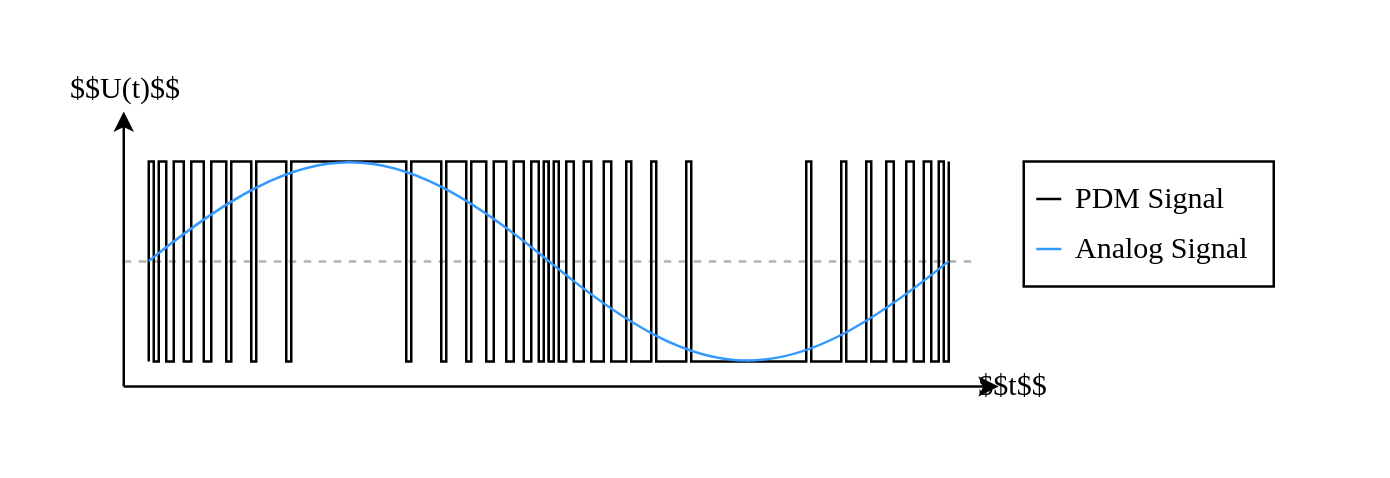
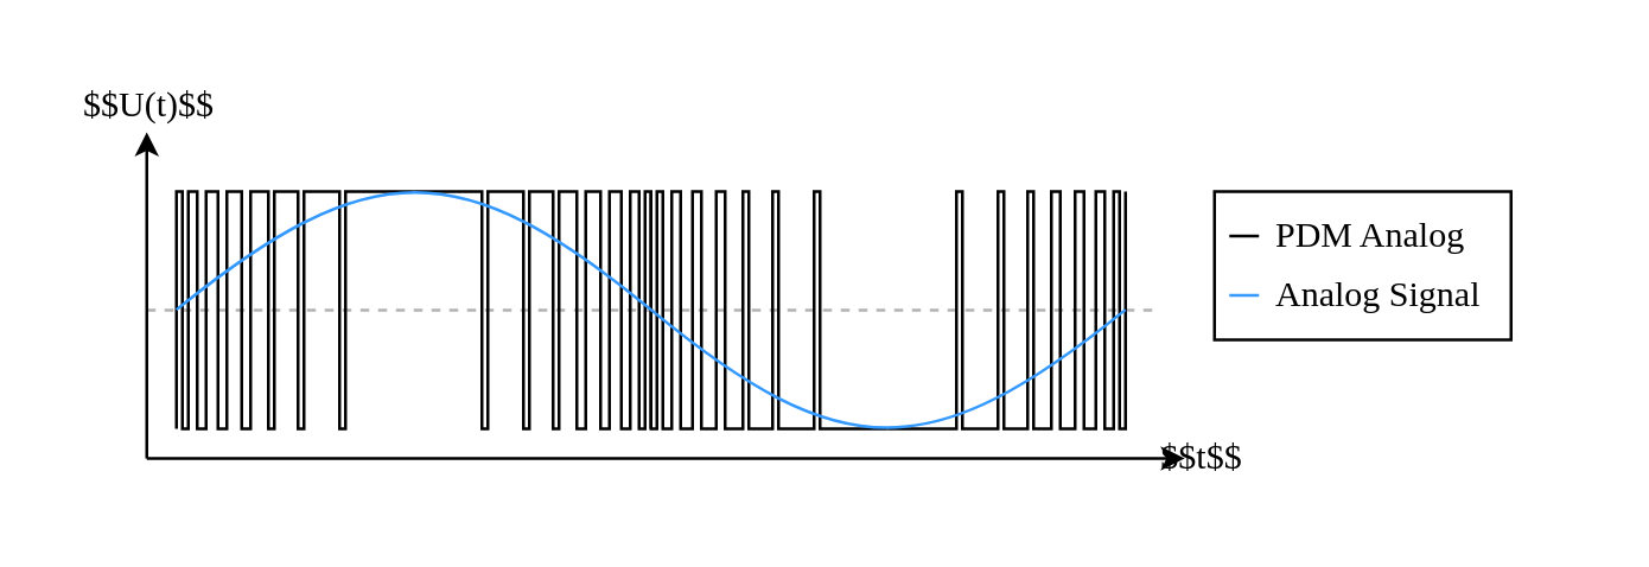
- <mxCell id="14" value="PDM Signal" style="text;html=1;strokeColor=none;fillColor=none;align=left;verticalAlign=middle;whiteSpace=wrap;rounded=0;fontFamily=Times New Roman;fontSize=12;" vertex="1" parent="1"><mxGeometry x="428" y="64" width="106" height="30" as="geometry" /></mxCell>
+ <mxCell id="14" value="PDM Analog" style="text;html=1;strokeColor=none;fillColor=none;align=left;verticalAlign=middle;whiteSpace=wrap;rounded=0;fontFamily=Times New Roman;fontSize=12;" vertex="1" parent="1"><mxGeometry x="428" y="64" width="106" height="30" as="geometry" /></mxCell>
